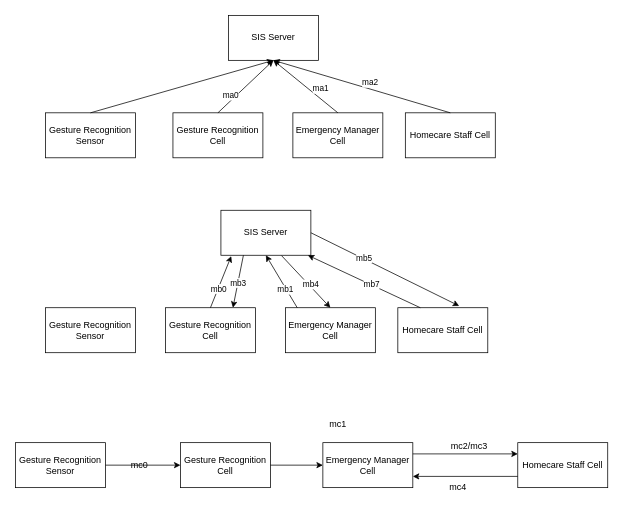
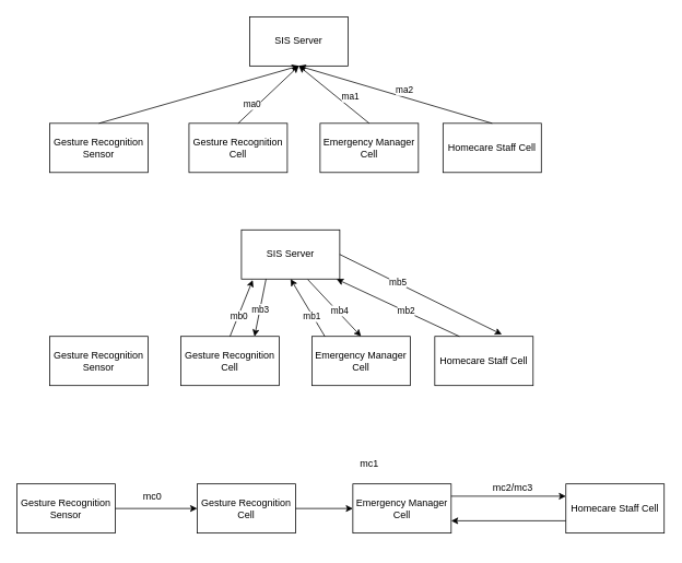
- <mxCell id="29" value="mb7" style="edgeLabel;html=1;align=center;verticalAlign=middle;resizable=0;points=[];" parent="1" vertex="1" connectable="0"><mxGeometry x="490" y="419.997" as="geometry"><mxPoint x="4" y="-41" as="offset" /></mxGeometry></mxCell>
+ <mxCell id="29" value="mb2" style="edgeLabel;html=1;align=center;verticalAlign=middle;resizable=0;points=[];" parent="1" vertex="1" connectable="0"><mxGeometry x="490" y="419.997" as="geometry"><mxPoint x="4" y="-41" as="offset" /></mxGeometry></mxCell>
- <mxCell id="38" value="mc0" style="text;html=1;align=center;verticalAlign=middle;resizable=0;points=[];autosize=1;strokeColor=none;fillColor=none;" parent="1" vertex="1"><mxGeometry x="160" y="605" width="50" height="30" as="geometry" /></mxCell>
+ <mxCell id="38" value="mc0" style="text;html=1;align=center;verticalAlign=middle;resizable=0;points=[];autosize=1;strokeColor=none;fillColor=none;" parent="1" vertex="1"><mxGeometry x="160" y="590" width="50" height="30" as="geometry" /></mxCell>
- <mxCell id="42" value="mc4" style="text;html=1;align=center;verticalAlign=middle;resizable=0;points=[];autosize=1;strokeColor=none;fillColor=none;" parent="1" vertex="1"><mxGeometry x="585" y="635" width="50" height="30" as="geometry" /></mxCell>
